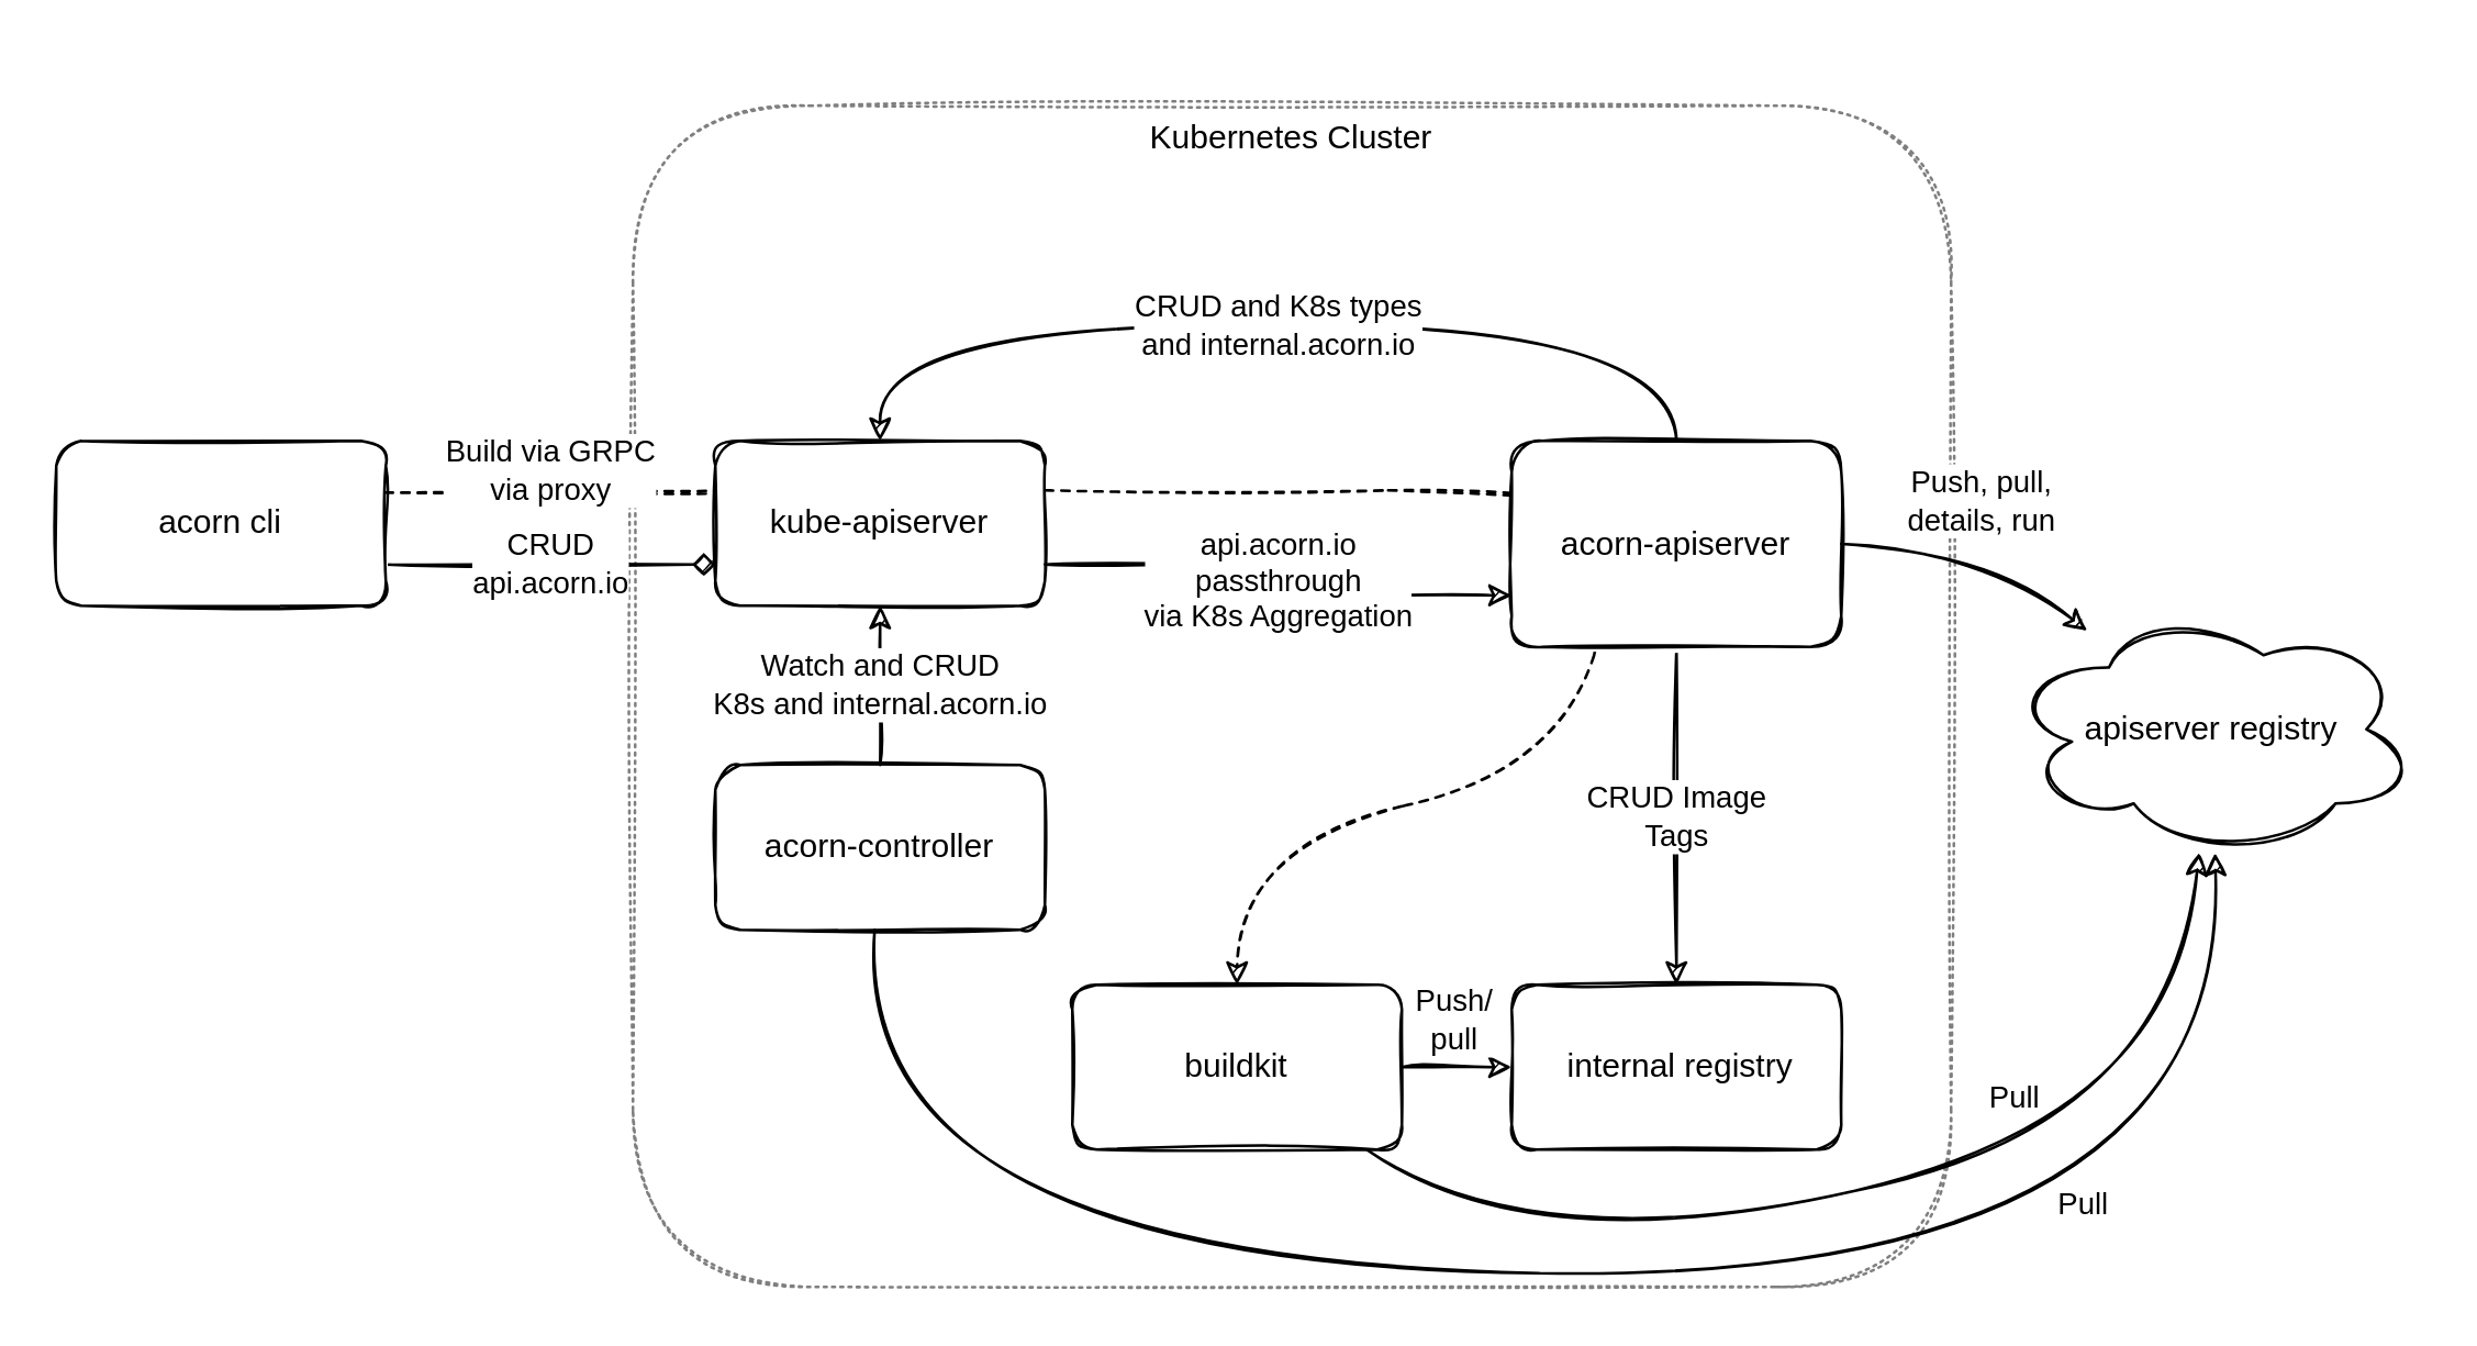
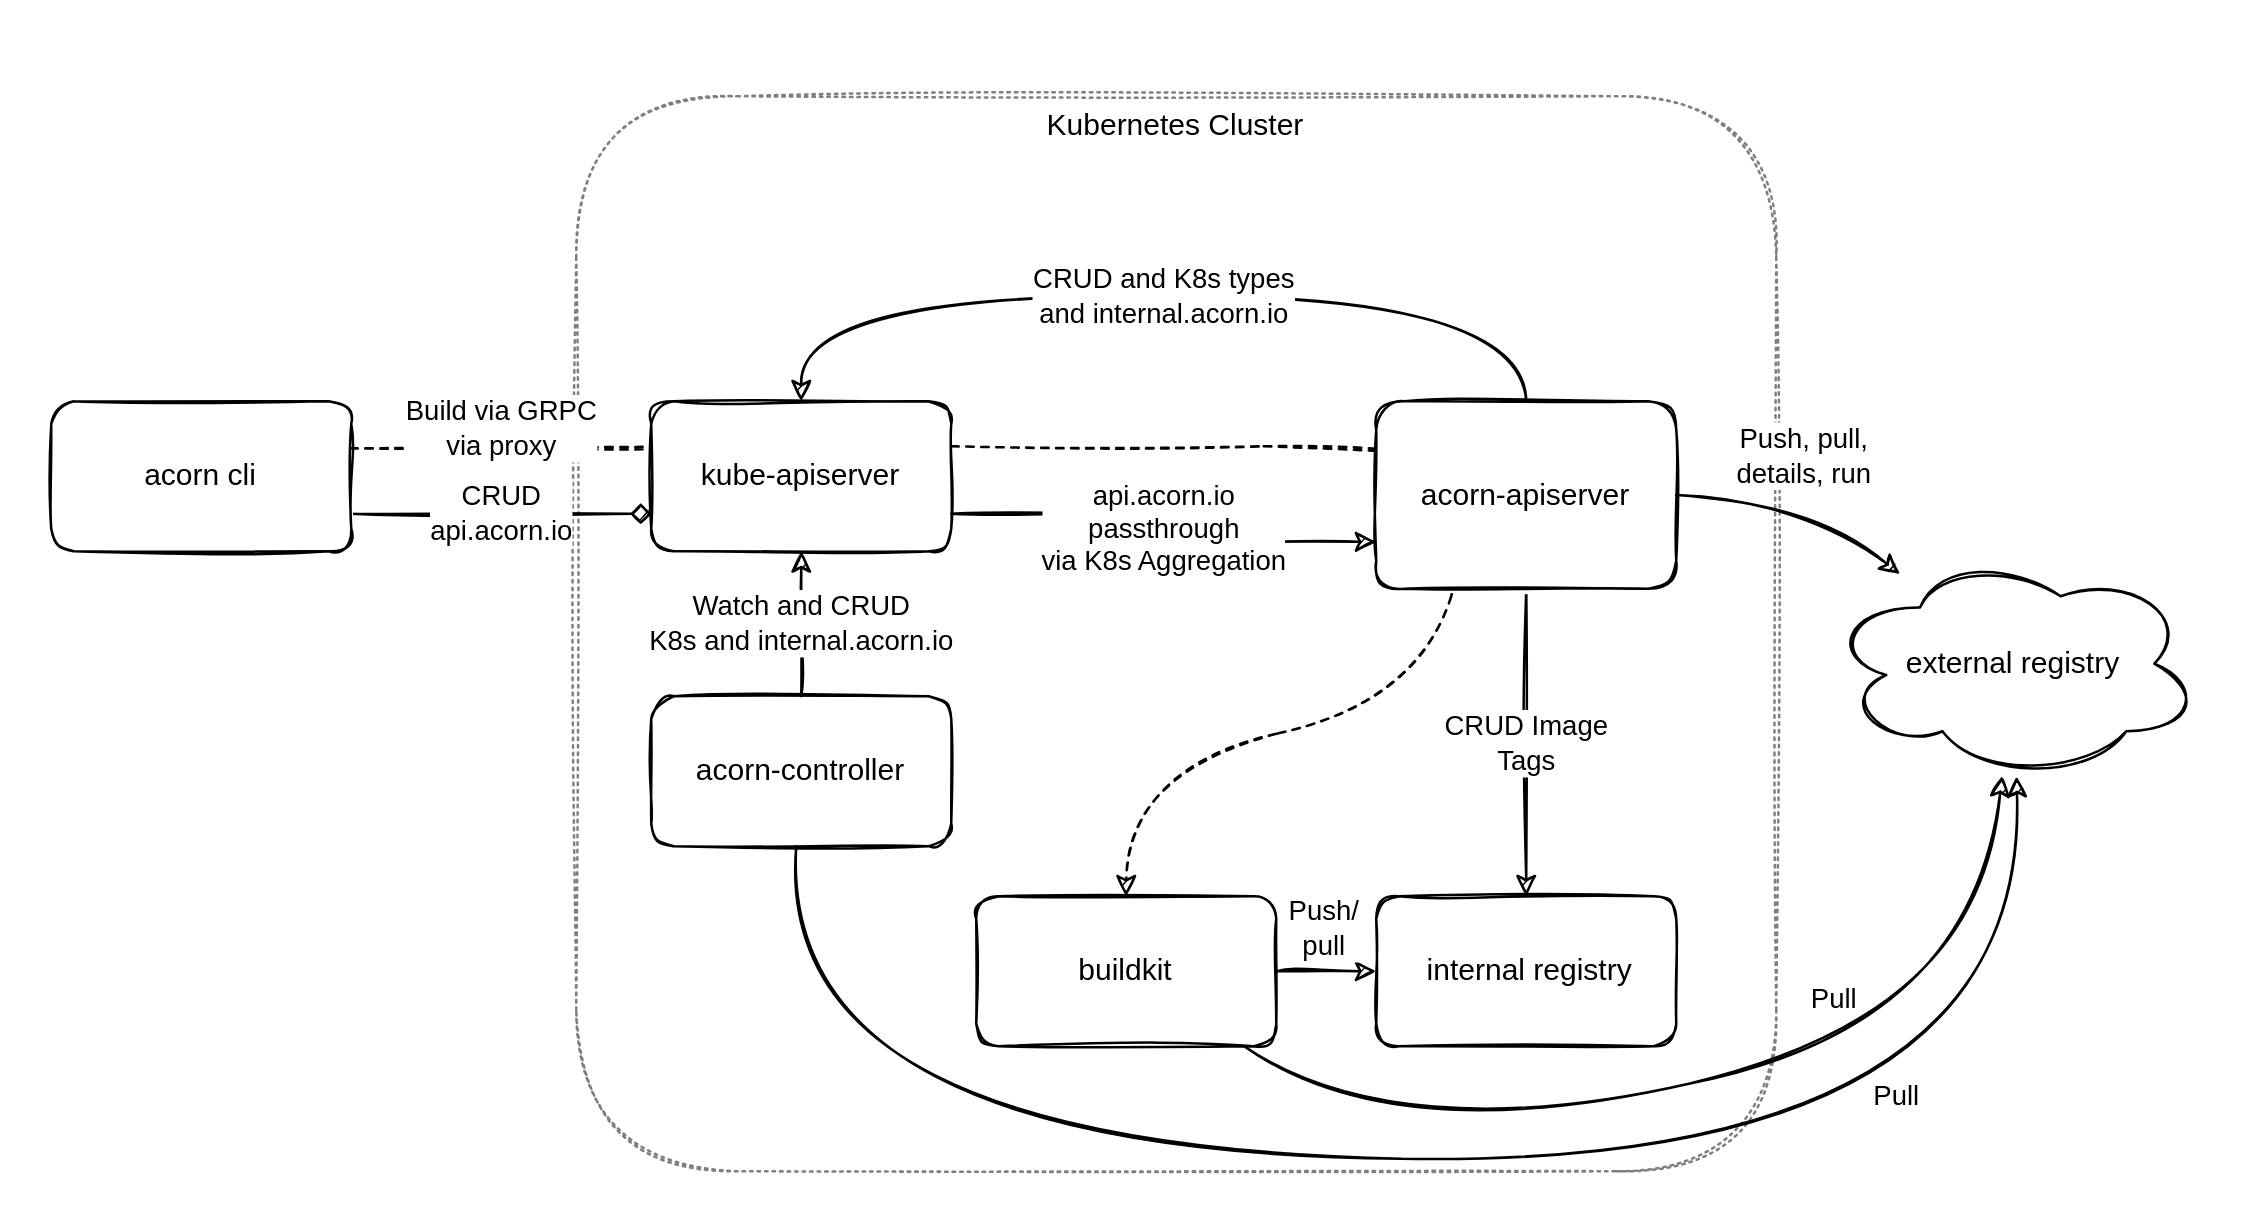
- <mxCell id="16" value="apiserver registry" style="ellipse;shape=cloud;whiteSpace=wrap;html=1;sketch=1;" vertex="1" parent="1"><mxGeometry x="730" y="220" width="150" height="90" as="geometry" /></mxCell>
+ <mxCell id="16" value="external registry" style="ellipse;shape=cloud;whiteSpace=wrap;html=1;sketch=1;" vertex="1" parent="1"><mxGeometry x="730" y="220" width="150" height="90" as="geometry" /></mxCell>
